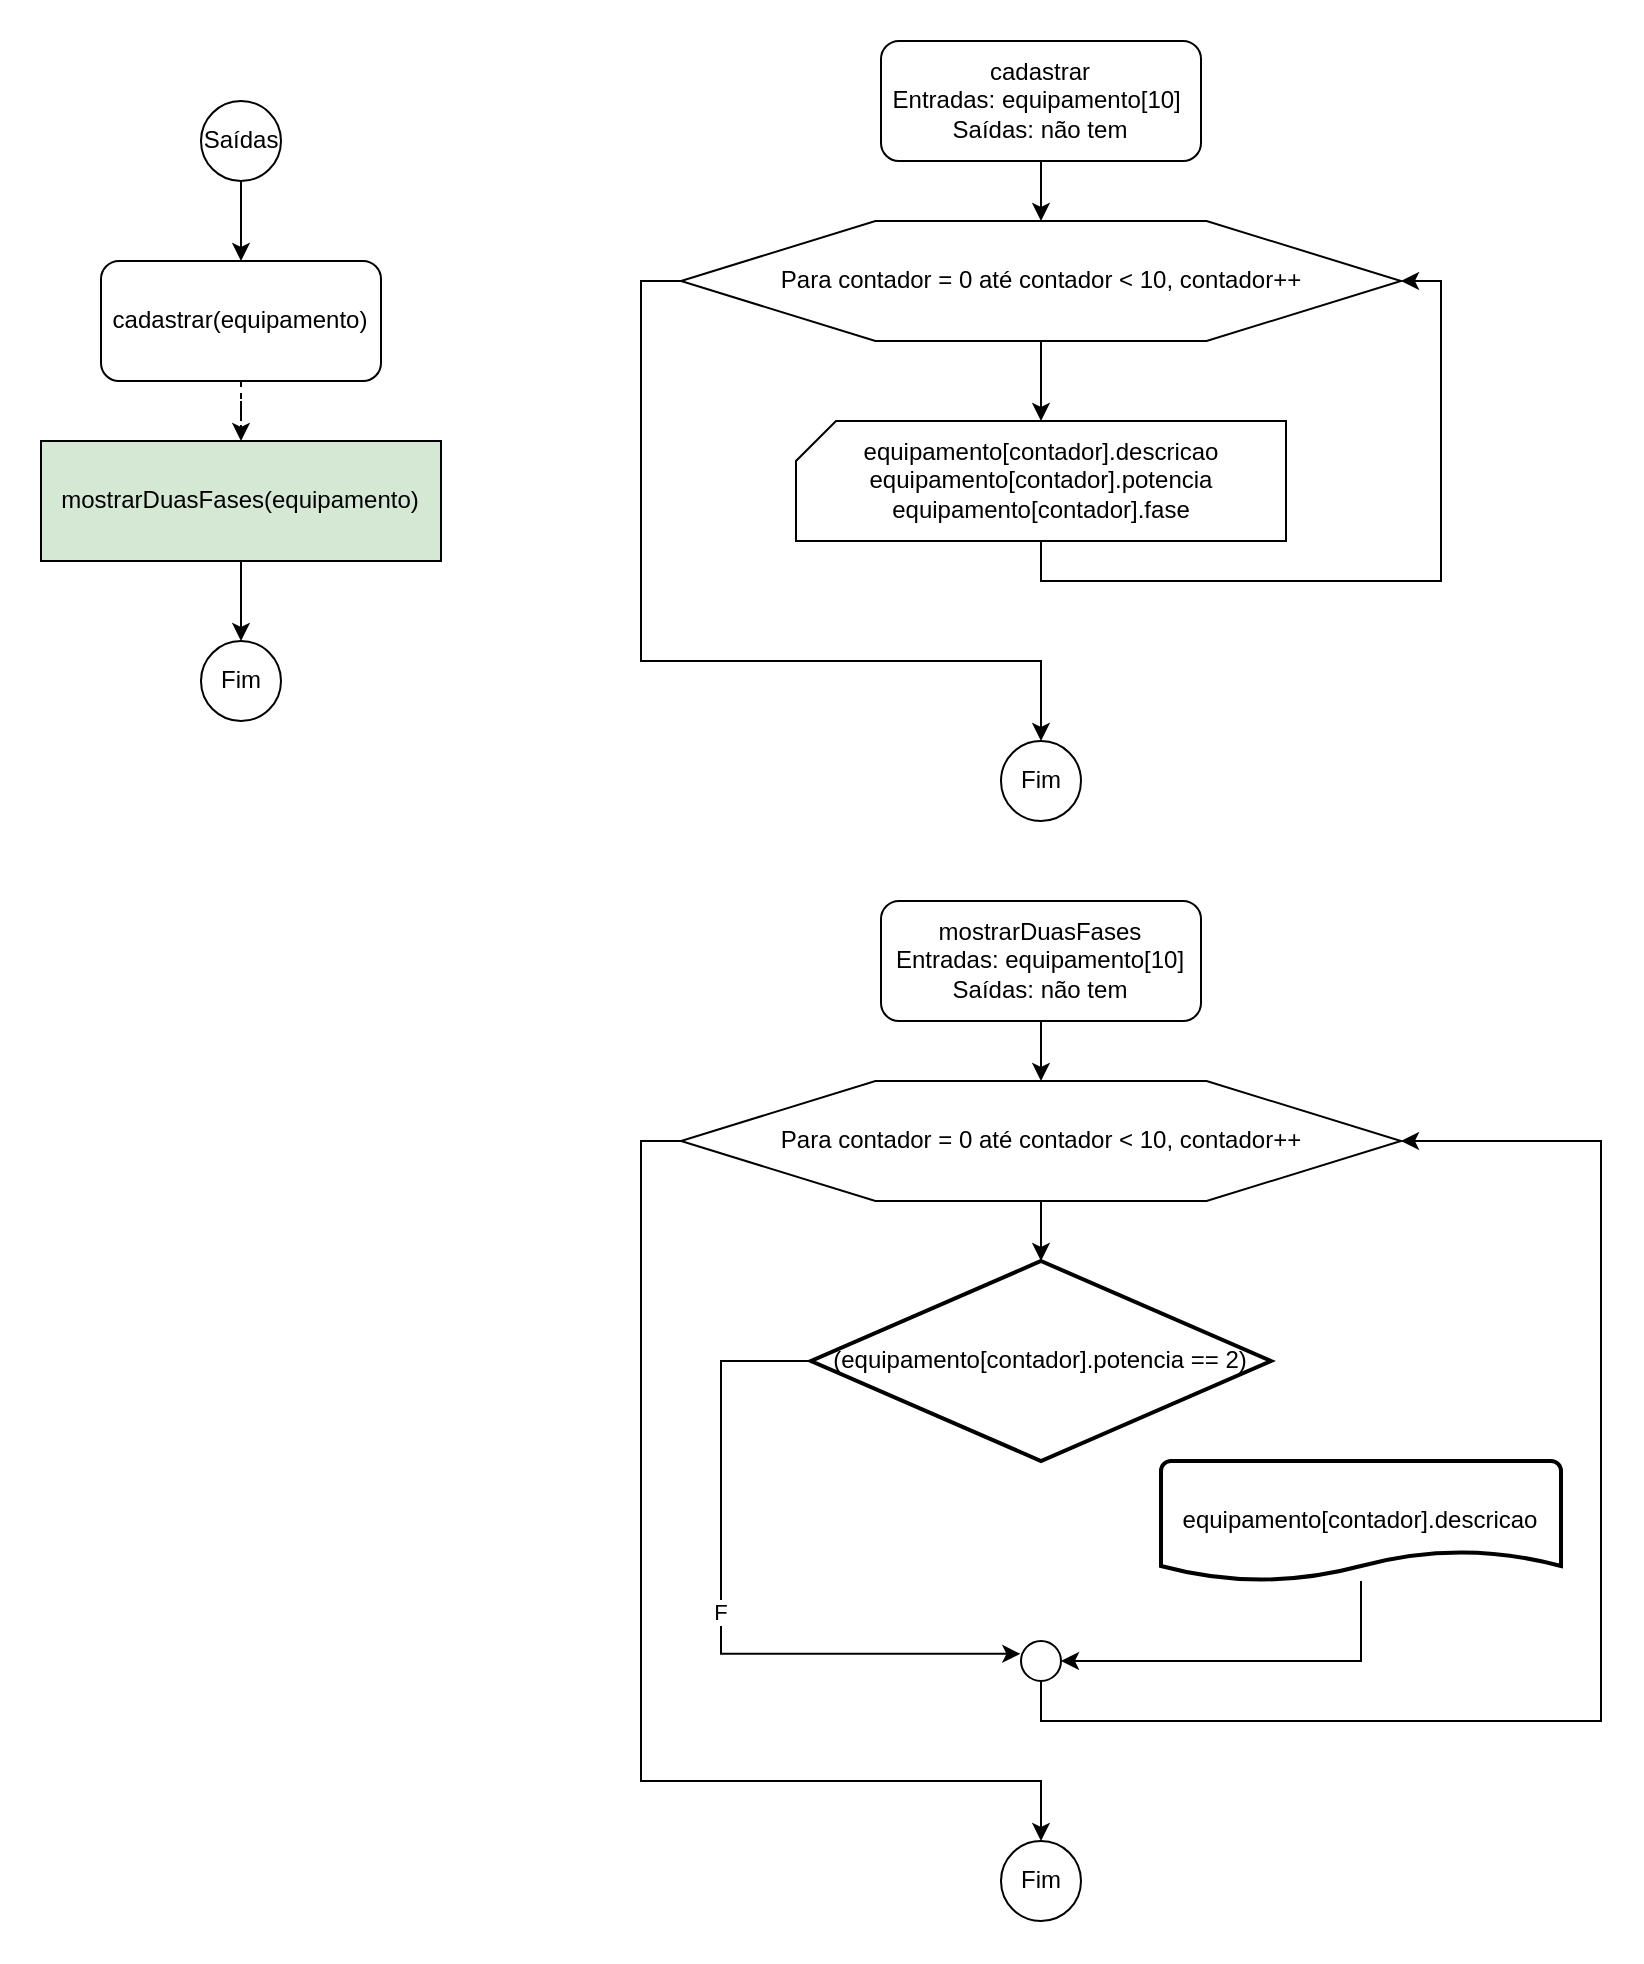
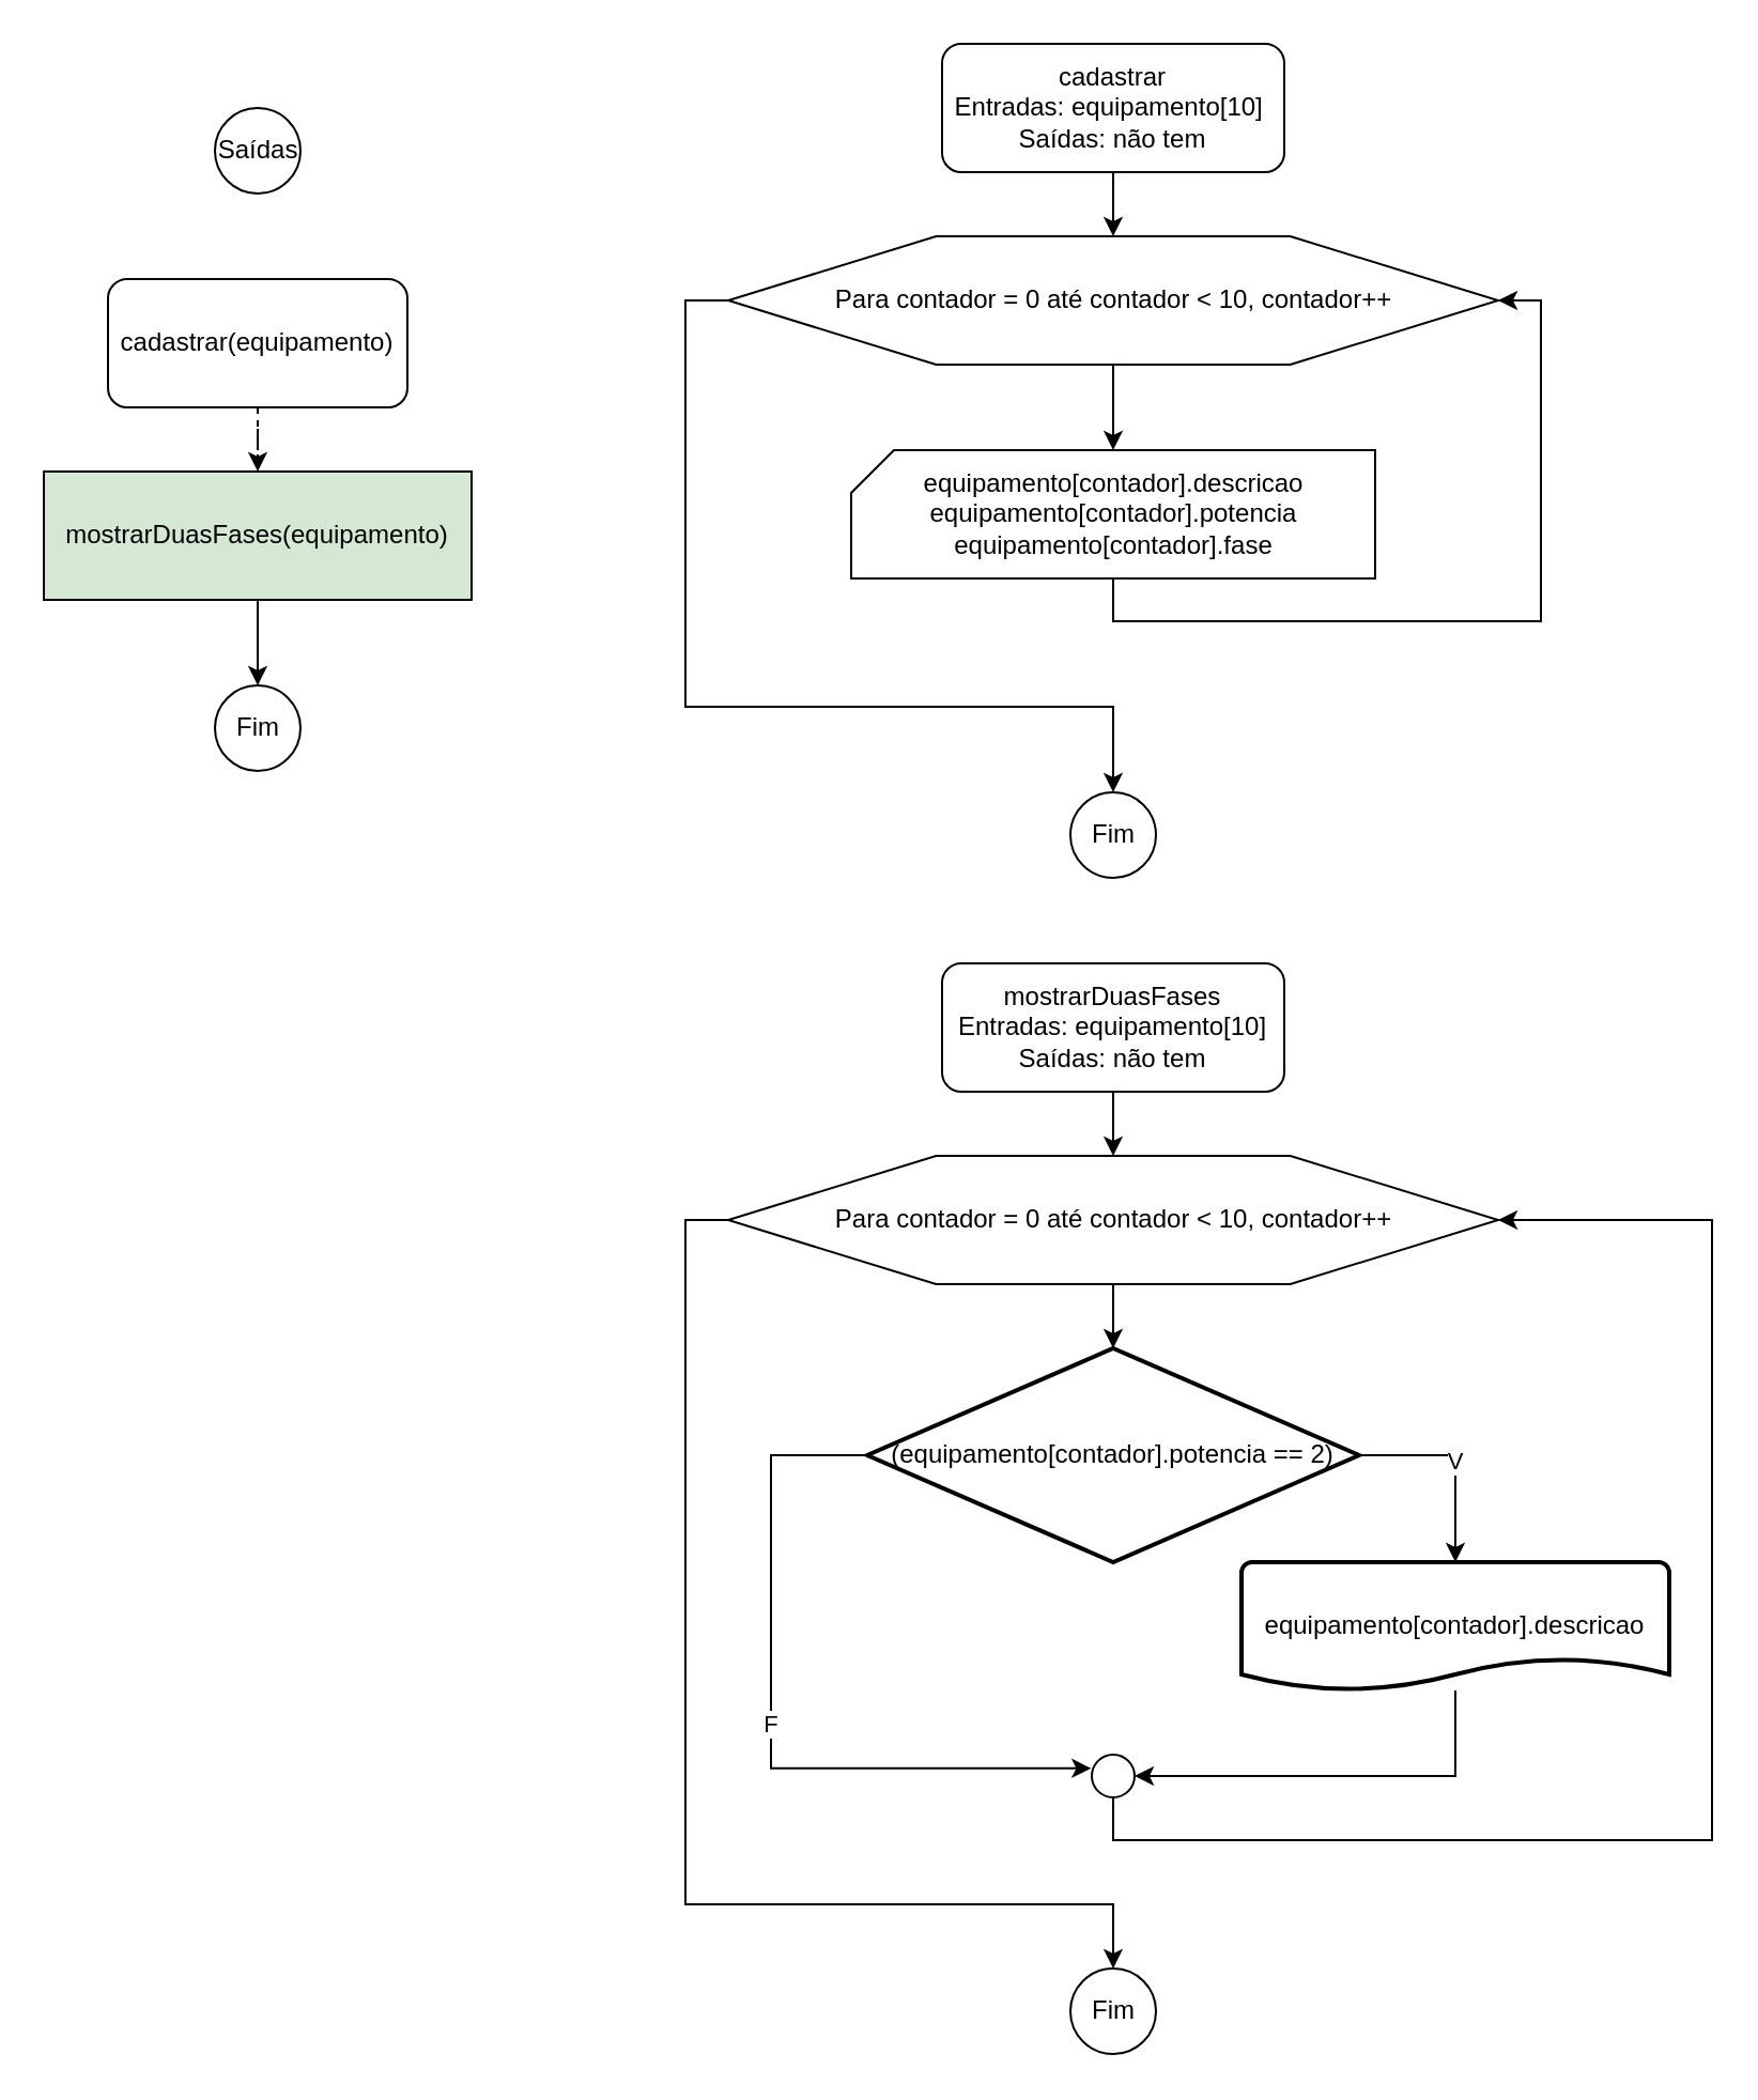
- <mxCell id="2" value="" style="edgeStyle=orthogonalEdgeStyle;rounded=0;orthogonalLoop=1;jettySize=auto;html=1;" edge="1" parent="1" source="3" target="5"><mxGeometry relative="1" as="geometry" /></mxCell>
+ <mxCell id="22" value="V" style="edgeStyle=orthogonalEdgeStyle;rounded=0;orthogonalLoop=1;jettySize=auto;html=1;" edge="1" parent="1" source="24" target="26"><mxGeometry relative="1" as="geometry"><Array as="points"><mxPoint x="680" y="680" /></Array></mxGeometry></mxCell>
